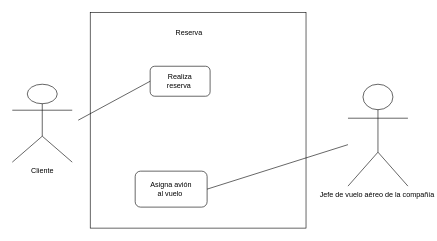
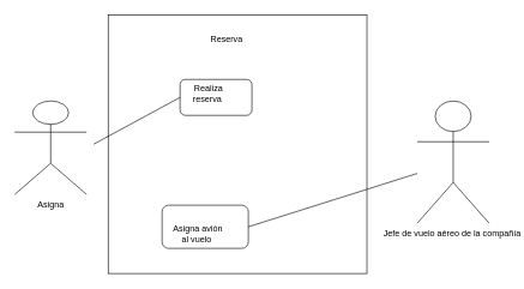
- <mxCell id="7" value="Realiza reserva&amp;nbsp;" style="text;html=1;strokeColor=none;fillColor=none;align=center;verticalAlign=middle;whiteSpace=wrap;rounded=0;" vertex="1" parent="1"><mxGeometry x="270" y="120" width="60" height="30" as="geometry" /></mxCell>
+ <mxCell id="7" value="Realiza reserva&amp;nbsp;" style="text;html=1;strokeColor=none;fillColor=none;align=center;verticalAlign=middle;whiteSpace=wrap;rounded=0;" vertex="1" parent="1"><mxGeometry x="260" y="115" width="60" height="30" as="geometry" /></mxCell>
- <mxCell id="2" value="Cliente" style="shape=umlActor;verticalLabelPosition=bottom;verticalAlign=top;html=1;" vertex="1" parent="1"><mxGeometry x="20" y="140" width="100" height="130" as="geometry" /></mxCell>
+ <mxCell id="2" value="Asigna" style="shape=umlActor;verticalLabelPosition=bottom;verticalAlign=top;html=1;" vertex="1" parent="1"><mxGeometry x="20" y="140" width="100" height="130" as="geometry" /></mxCell>
- <mxCell id="9" value="Asigna avión al vuelo&amp;nbsp;" style="text;html=1;strokeColor=none;fillColor=none;align=center;verticalAlign=middle;whiteSpace=wrap;rounded=0;" vertex="1" parent="1"><mxGeometry x="243.5" y="300" width="81.5" height="30" as="geometry" /></mxCell>
+ <mxCell id="9" value="Asigna avión al vuelo&amp;nbsp;" style="text;html=1;strokeColor=none;fillColor=none;align=center;verticalAlign=middle;whiteSpace=wrap;rounded=0;" vertex="1" parent="1"><mxGeometry x="233.5" y="310" width="81.5" height="30" as="geometry" /></mxCell>
